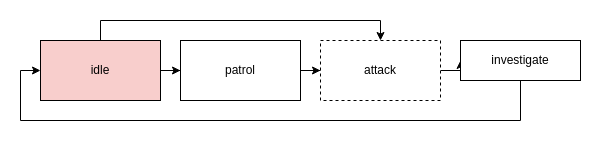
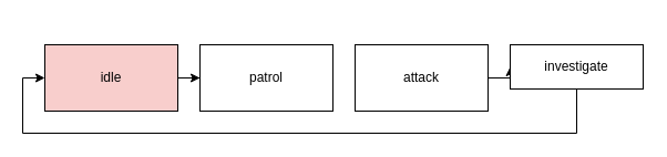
- <mxCell id="3" style="edgeStyle=orthogonalEdgeStyle;rounded=0;orthogonalLoop=1;jettySize=auto;html=1;entryX=0.5;entryY=0;entryDx=0;entryDy=0;" edge="1" parent="1" source="4" target="8"><mxGeometry relative="1" as="geometry"><Array as="points"><mxPoint x="100" y="20" /><mxPoint x="380" y="20" /></Array></mxGeometry></mxCell>
- <mxCell id="5" style="edgeStyle=orthogonalEdgeStyle;rounded=0;orthogonalLoop=1;jettySize=auto;html=1;" edge="1" parent="1" source="6" target="8"><mxGeometry relative="1" as="geometry" /></mxCell>
- <mxCell id="8" value="attack" style="rounded=0;whiteSpace=wrap;html=1;dashed=1;" vertex="1" parent="1"><mxGeometry x="320" y="40" width="120" height="60" as="geometry" /></mxCell>
+ <mxCell id="8" value="attack" style="rounded=0;whiteSpace=wrap;html=1;" vertex="1" parent="1"><mxGeometry x="320" y="40" width="120" height="60" as="geometry" /></mxCell>
